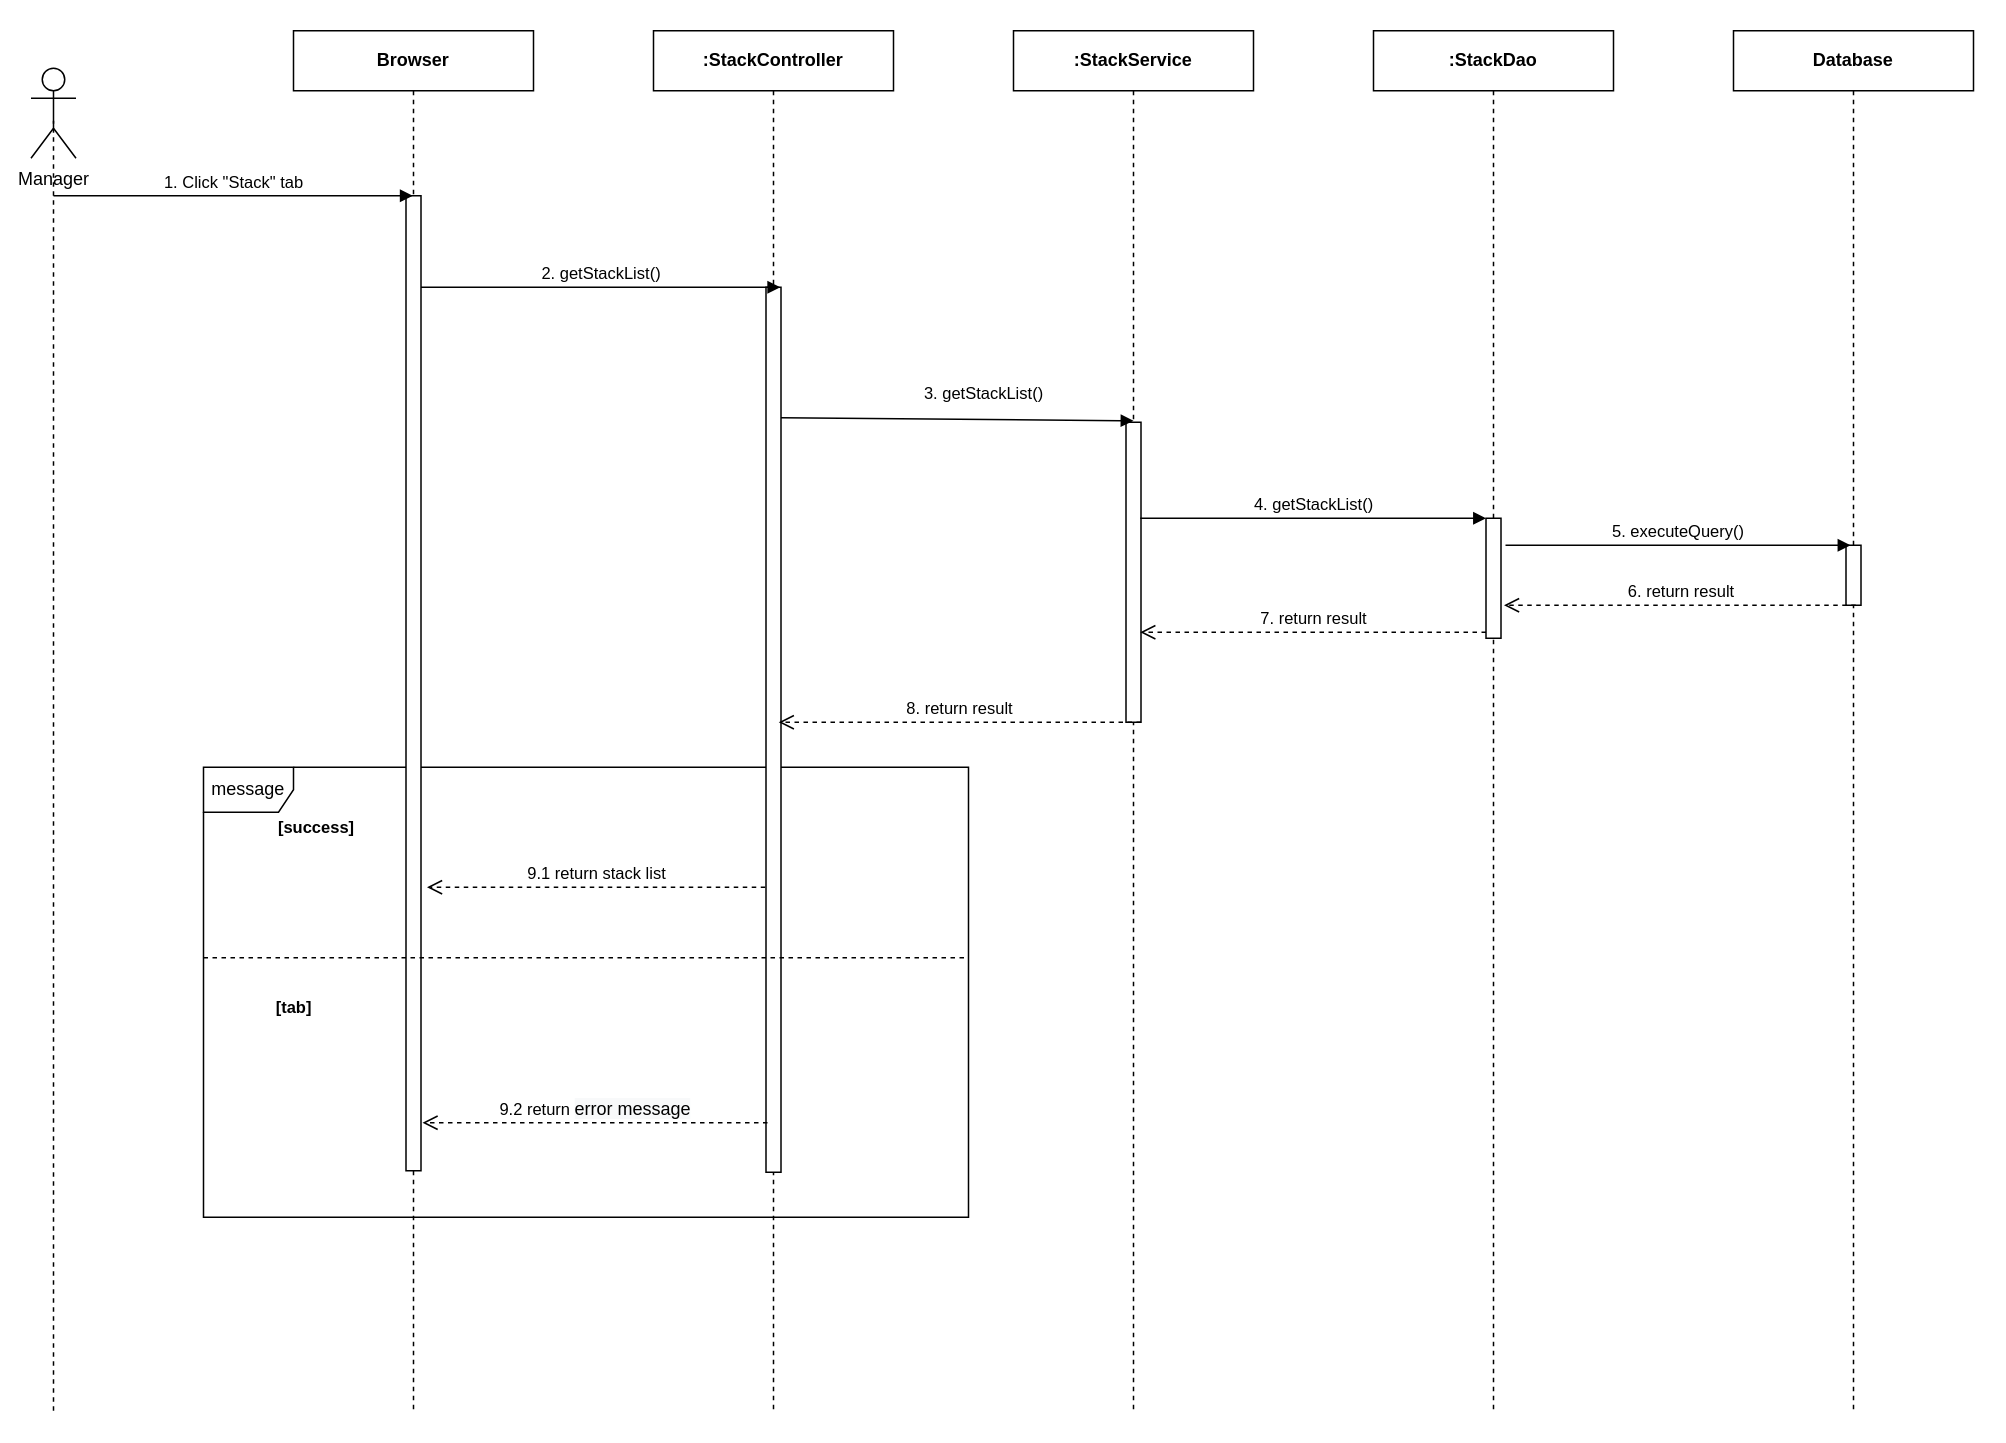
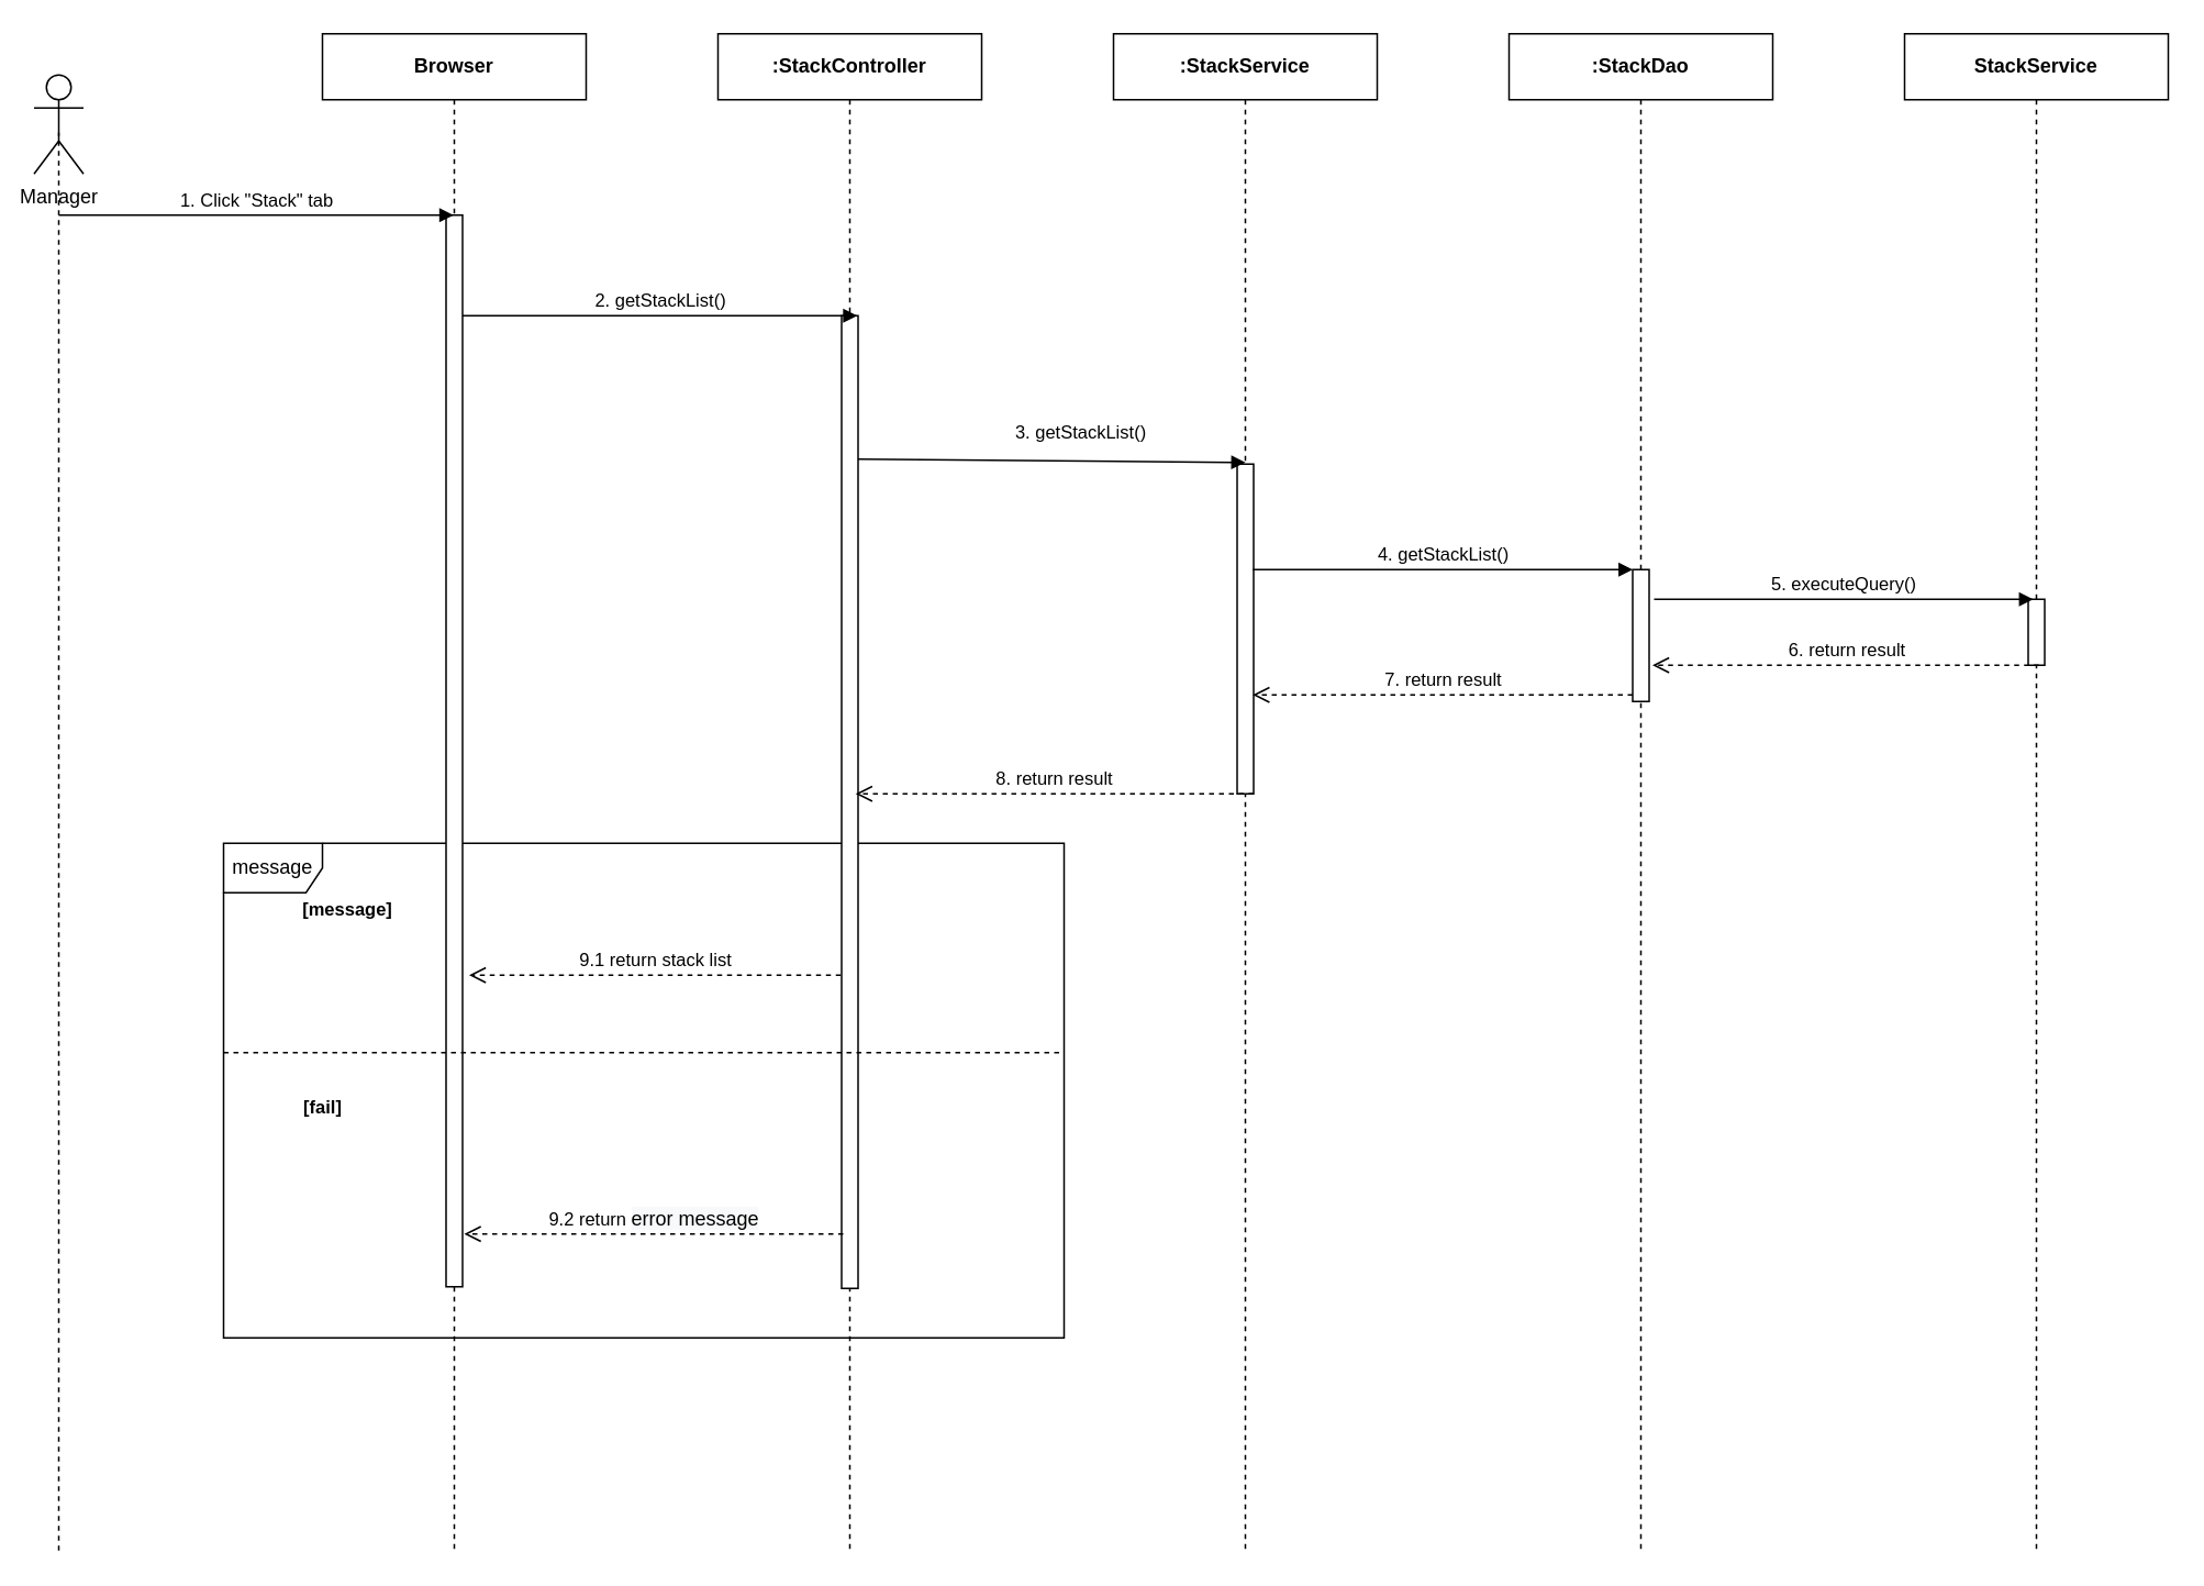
- <mxCell id="16" value="&lt;b&gt;Database&lt;/b&gt;" style="shape=umlLifeline;perimeter=lifelinePerimeter;whiteSpace=wrap;html=1;container=1;collapsible=0;recursiveResize=0;outlineConnect=0;" parent="1" vertex="1"><mxGeometry x="1155" y="20" width="160" height="920" as="geometry" /></mxCell>
+ <mxCell id="16" value="&lt;b&gt;StackService&lt;/b&gt;" style="shape=umlLifeline;perimeter=lifelinePerimeter;whiteSpace=wrap;html=1;container=1;collapsible=0;recursiveResize=0;outlineConnect=0;" parent="1" vertex="1"><mxGeometry x="1155" y="20" width="160" height="920" as="geometry" /></mxCell>
- <mxCell id="22" value="&lt;span style=&quot;font-size: 11px ; background-color: rgb(255 , 255 , 255)&quot;&gt;&lt;b&gt;[success]&lt;/b&gt;&lt;/span&gt;" style="text;html=1;align=center;verticalAlign=middle;resizable=0;points=[];autosize=1;" parent="1" vertex="1"><mxGeometry x="175" y="541" width="70" height="20" as="geometry" /></mxCell>
+ <mxCell id="22" value="&lt;span style=&quot;font-size: 11px ; background-color: rgb(255 , 255 , 255)&quot;&gt;&lt;b&gt;[message]&lt;/b&gt;&lt;/span&gt;" style="text;html=1;align=center;verticalAlign=middle;resizable=0;points=[];autosize=1;" parent="1" vertex="1"><mxGeometry x="175" y="541" width="70" height="20" as="geometry" /></mxCell>
- <mxCell id="23" value="&lt;span style=&quot;font-size: 11px ; background-color: rgb(255 , 255 , 255)&quot;&gt;&lt;b&gt;[tab]&lt;/b&gt;&lt;/span&gt;" style="text;html=1;align=center;verticalAlign=middle;resizable=0;points=[];autosize=1;" parent="1" vertex="1"><mxGeometry x="175" y="661" width="40" height="20" as="geometry" /></mxCell>
+ <mxCell id="23" value="&lt;span style=&quot;font-size: 11px ; background-color: rgb(255 , 255 , 255)&quot;&gt;&lt;b&gt;[fail]&lt;/b&gt;&lt;/span&gt;" style="text;html=1;align=center;verticalAlign=middle;resizable=0;points=[];autosize=1;" parent="1" vertex="1"><mxGeometry x="175" y="661" width="40" height="20" as="geometry" /></mxCell>
